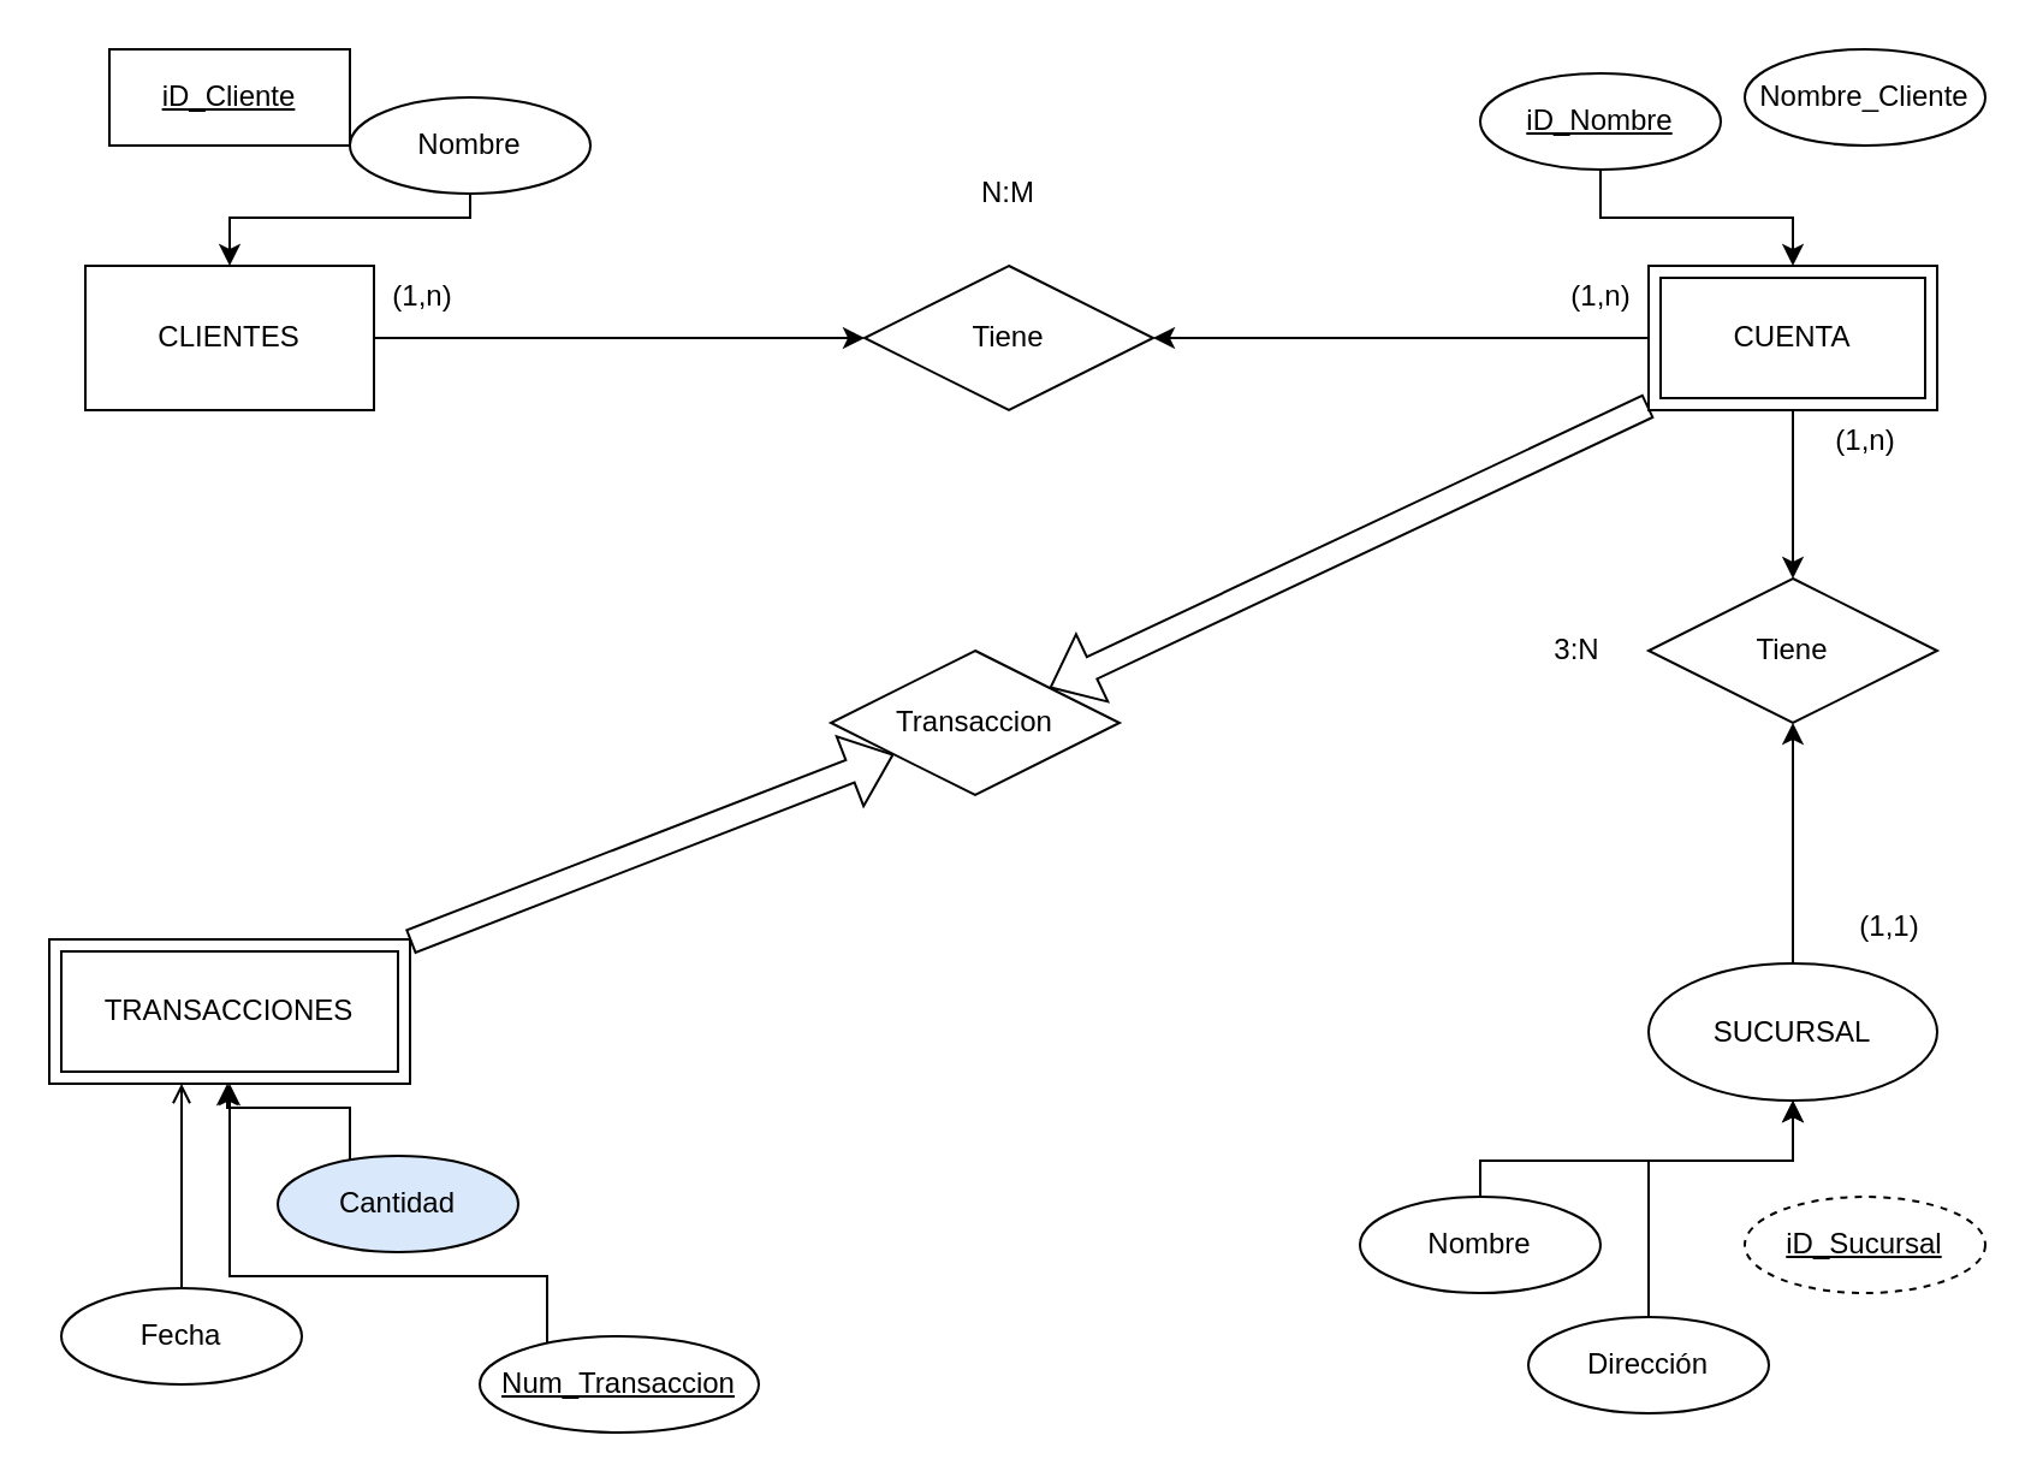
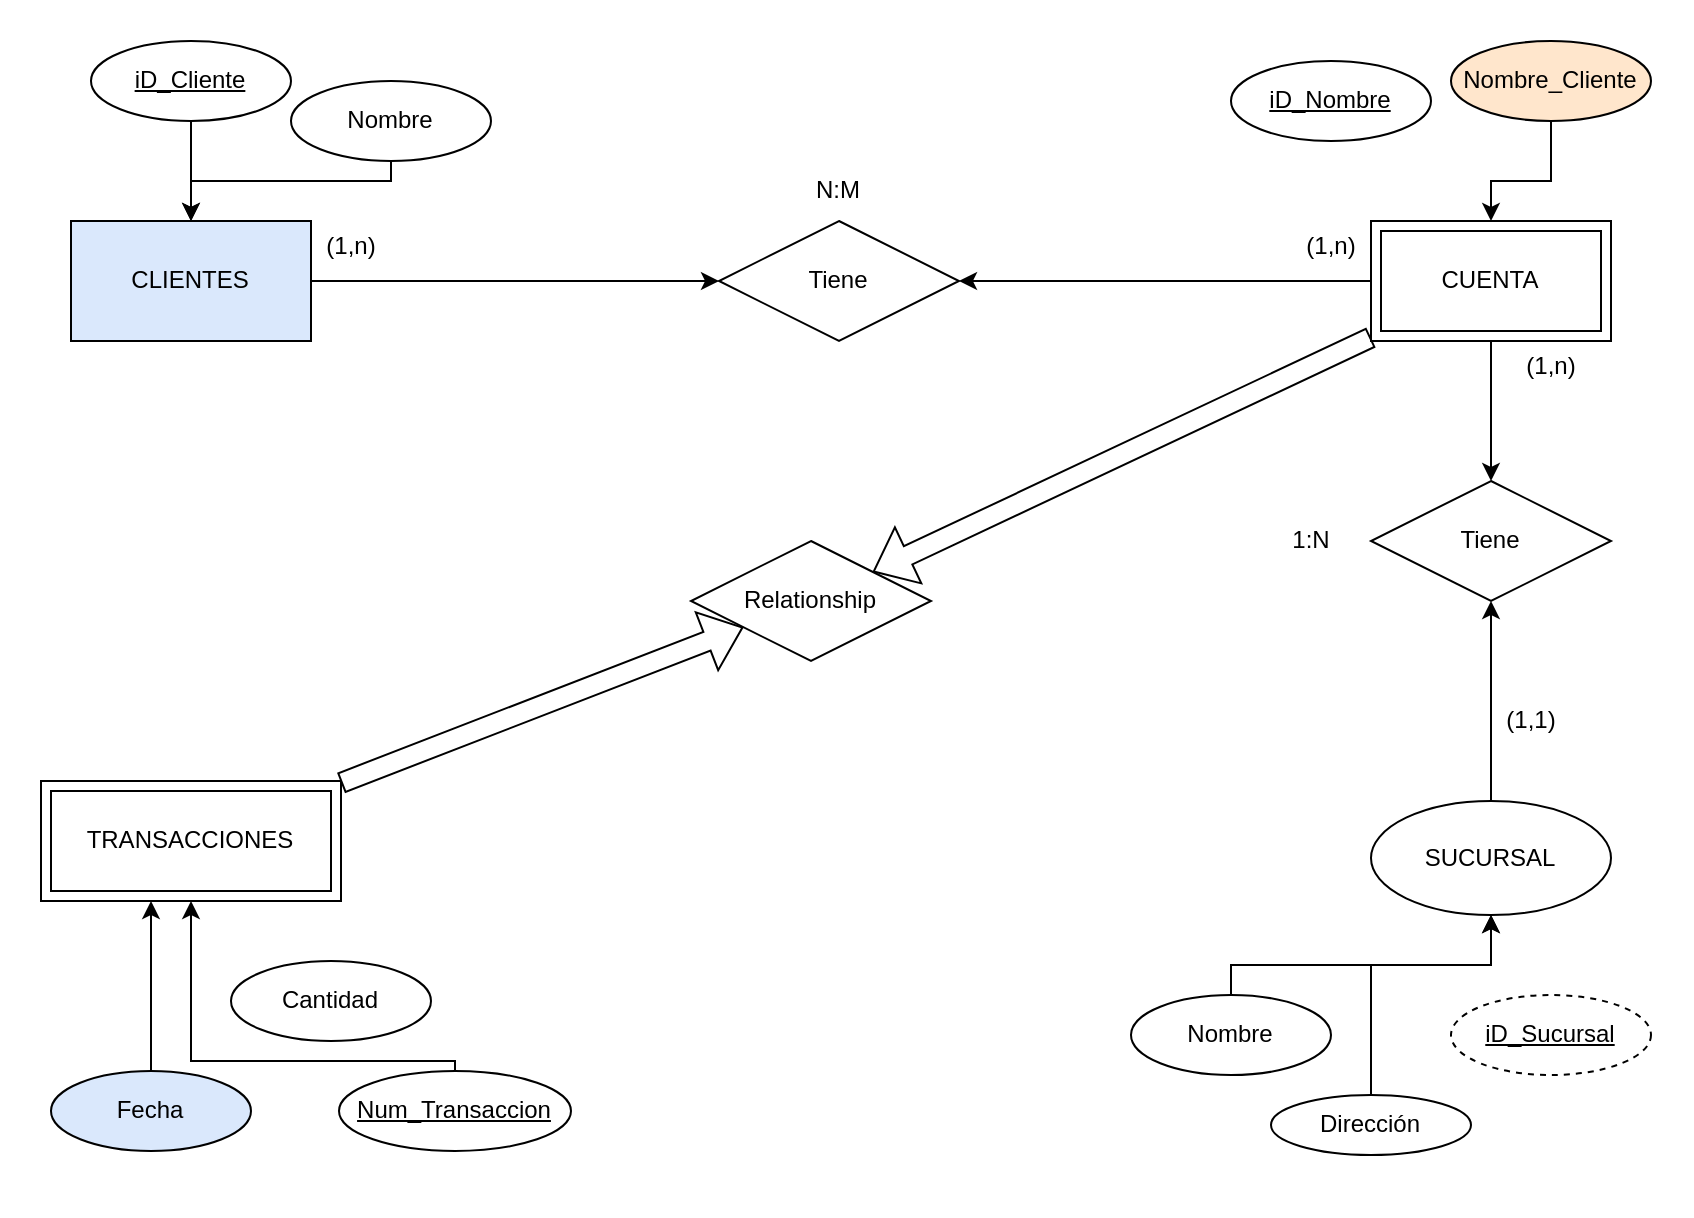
- <mxCell id="7" value="iD_Cliente" style="whiteSpace=wrap;html=1;align=center;fontStyle=4;rounded=0;" vertex="1" parent="1"><mxGeometry x="45" y="20" width="100" height="40" as="geometry" /></mxCell>
+ <mxCell id="7" value="iD_Cliente" style="ellipse;whiteSpace=wrap;html=1;align=center;fontStyle=4;" vertex="1" parent="1"><mxGeometry x="45" y="20" width="100" height="40" as="geometry" /></mxCell>
- <mxCell id="22" value="Nombre_Cliente" style="ellipse;whiteSpace=wrap;html=1;align=center;" vertex="1" parent="1"><mxGeometry x="725" y="20" width="100" height="40" as="geometry" /></mxCell>
+ <mxCell id="22" value="Nombre_Cliente" style="ellipse;whiteSpace=wrap;html=1;align=center;fillColor=#ffe6cc;" vertex="1" parent="1"><mxGeometry x="725" y="20" width="100" height="40" as="geometry" /></mxCell>
+ <mxCell id="6" style="edgeStyle=orthogonalEdgeStyle;rounded=0;orthogonalLoop=1;jettySize=auto;html=1;" edge="1" parent="1" source="7" target="3"><mxGeometry relative="1" as="geometry" /></mxCell>
- <mxCell id="29" value="N:M" style="text;html=1;align=center;verticalAlign=middle;whiteSpace=wrap;rounded=0;" vertex="1" parent="1"><mxGeometry x="389" y="65" width="60" height="30" as="geometry" /></mxCell>
+ <mxCell id="29" value="N:M" style="text;html=1;align=center;verticalAlign=middle;whiteSpace=wrap;rounded=0;" vertex="1" parent="1"><mxGeometry x="389" y="80" width="60" height="30" as="geometry" /></mxCell>
+ <mxCell id="21" style="edgeStyle=orthogonalEdgeStyle;rounded=0;orthogonalLoop=1;jettySize=auto;html=1;" edge="1" parent="1" source="22" target="31"><mxGeometry relative="1" as="geometry"><mxPoint x="745" y="110" as="targetPoint" /><Array as="points"><mxPoint x="775" y="90" /><mxPoint x="745" y="90" /></Array></mxGeometry></mxCell>
- <mxCell id="19" style="edgeStyle=orthogonalEdgeStyle;rounded=0;orthogonalLoop=1;jettySize=auto;html=1;" edge="1" parent="1" source="20" target="31"><mxGeometry relative="1" as="geometry"><mxPoint x="745" y="110" as="targetPoint" /></mxGeometry></mxCell>
- <mxCell id="3" value="CLIENTES" style="rounded=0;whiteSpace=wrap;html=1;" vertex="1" parent="1"><mxGeometry x="35" y="110" width="120" height="60" as="geometry" /></mxCell>
+ <mxCell id="3" value="CLIENTES" style="rounded=0;whiteSpace=wrap;html=1;fillColor=#dae8fc;" vertex="1" parent="1"><mxGeometry x="35" y="110" width="120" height="60" as="geometry" /></mxCell>
- <mxCell id="34" value="3:N" style="text;html=1;align=center;verticalAlign=middle;resizable=0;points=[];autosize=1;strokeColor=none;fillColor=none;" vertex="1" parent="1"><mxGeometry x="635" y="255" width="40" height="30" as="geometry" /></mxCell>
+ <mxCell id="34" value="1:N" style="text;html=1;align=center;verticalAlign=middle;resizable=0;points=[];autosize=1;strokeColor=none;fillColor=none;" vertex="1" parent="1"><mxGeometry x="635" y="255" width="40" height="30" as="geometry" /></mxCell>
- <mxCell id="37" value="Transaccion" style="shape=rhombus;perimeter=rhombusPerimeter;whiteSpace=wrap;html=1;align=center;" vertex="1" parent="1"><mxGeometry x="345" y="270" width="120" height="60" as="geometry" /></mxCell>
+ <mxCell id="37" value="Relationship" style="shape=rhombus;perimeter=rhombusPerimeter;whiteSpace=wrap;html=1;align=center;" vertex="1" parent="1"><mxGeometry x="345" y="270" width="120" height="60" as="geometry" /></mxCell>
- <mxCell id="36" value="(1,1)" style="text;html=1;align=center;verticalAlign=middle;resizable=0;points=[];autosize=1;strokeColor=none;fillColor=none;" vertex="1" parent="1"><mxGeometry x="760" y="370" width="50" height="30" as="geometry" /></mxCell>
+ <mxCell id="36" value="(1,1)" style="text;html=1;align=center;verticalAlign=middle;resizable=0;points=[];autosize=1;strokeColor=none;fillColor=none;" vertex="1" parent="1"><mxGeometry x="740" y="345" width="50" height="30" as="geometry" /></mxCell>
- <mxCell id="8" style="edgeStyle=orthogonalEdgeStyle;rounded=0;orthogonalLoop=1;jettySize=auto;html=1;endArrow=open;" edge="1" parent="1" source="9" target="30"><mxGeometry relative="1" as="geometry"><mxPoint x="95" y="465" as="targetPoint" /><Array as="points"><mxPoint x="95" y="390" /></Array></mxGeometry></mxCell>
+ <mxCell id="8" style="edgeStyle=orthogonalEdgeStyle;rounded=0;orthogonalLoop=1;jettySize=auto;html=1;" edge="1" parent="1" source="9" target="30"><mxGeometry relative="1" as="geometry"><mxPoint x="95" y="465" as="targetPoint" /><Array as="points"><mxPoint x="95" y="390" /></Array></mxGeometry></mxCell>
- <mxCell id="12" style="edgeStyle=orthogonalEdgeStyle;rounded=0;orthogonalLoop=1;jettySize=auto;html=1;" edge="1" parent="1" source="13" target="30"><mxGeometry relative="1" as="geometry"><mxPoint x="155" y="435" as="targetPoint" /><Array as="points"><mxPoint x="145" y="460" /><mxPoint x="94" y="460" /></Array></mxGeometry></mxCell>
- <mxCell id="13" value="Cantidad" style="ellipse;whiteSpace=wrap;html=1;align=center;fillColor=#dae8fc;" vertex="1" parent="1"><mxGeometry x="115" y="480" width="100" height="40" as="geometry" /></mxCell>
+ <mxCell id="13" value="Cantidad" style="ellipse;whiteSpace=wrap;html=1;align=center;" vertex="1" parent="1"><mxGeometry x="115" y="480" width="100" height="40" as="geometry" /></mxCell>
- <mxCell id="9" value="Fecha" style="ellipse;whiteSpace=wrap;html=1;align=center;" vertex="1" parent="1"><mxGeometry x="25" y="535" width="100" height="40" as="geometry" /></mxCell>
+ <mxCell id="9" value="Fecha" style="ellipse;whiteSpace=wrap;html=1;align=center;fillColor=#dae8fc;" vertex="1" parent="1"><mxGeometry x="25" y="535" width="100" height="40" as="geometry" /></mxCell>
- <mxCell id="28" value="Dirección" style="ellipse;whiteSpace=wrap;html=1;align=center;" vertex="1" parent="1"><mxGeometry x="635" y="547" width="100" height="40" as="geometry" /></mxCell>
+ <mxCell id="28" value="Dirección" style="ellipse;whiteSpace=wrap;html=1;align=center;" vertex="1" parent="1"><mxGeometry x="635" y="547" width="100" height="30" as="geometry" /></mxCell>
- <mxCell id="11" value="Num_Transaccion" style="ellipse;whiteSpace=wrap;html=1;align=center;fontStyle=4;" vertex="1" parent="1"><mxGeometry x="199" y="555" width="116" height="40" as="geometry" /></mxCell>
+ <mxCell id="11" value="Num_Transaccion" style="ellipse;whiteSpace=wrap;html=1;align=center;fontStyle=4;" vertex="1" parent="1"><mxGeometry x="169" y="535" width="116" height="40" as="geometry" /></mxCell>
